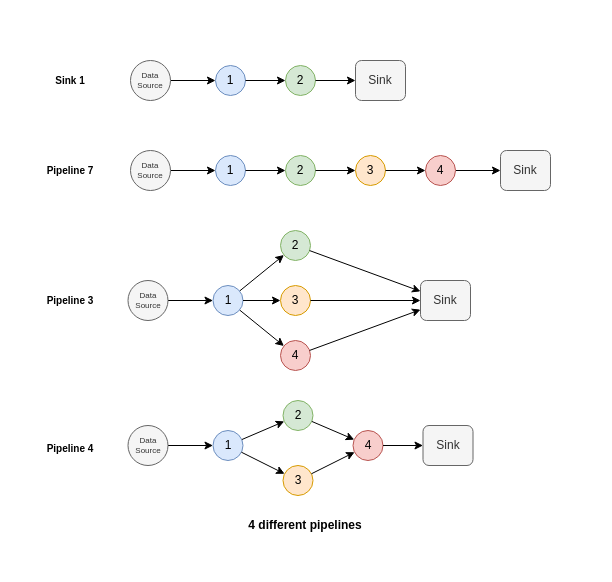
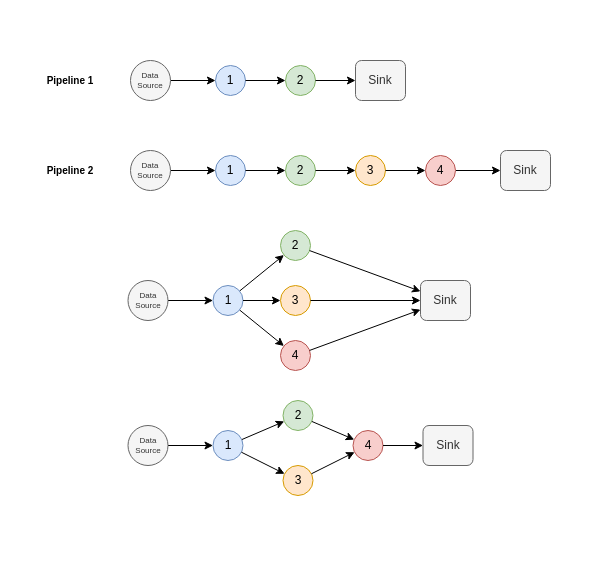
- <mxCell id="3" value="Sink 1" style="text;html=1;strokeColor=none;fillColor=none;align=center;verticalAlign=middle;whiteSpace=wrap;rounded=0;fontSize=10;fontColor=#000000;fontStyle=1" parent="1" vertex="1"><mxGeometry x="40" y="65" width="60" height="30" as="geometry" /></mxCell>
+ <mxCell id="3" value="Pipeline 1" style="text;html=1;strokeColor=none;fillColor=none;align=center;verticalAlign=middle;whiteSpace=wrap;rounded=0;fontSize=10;fontColor=#000000;fontStyle=1" parent="1" vertex="1"><mxGeometry x="40" y="65" width="60" height="30" as="geometry" /></mxCell>
- <mxCell id="4" value="Pipeline 7" style="text;html=1;strokeColor=none;fillColor=none;align=center;verticalAlign=middle;whiteSpace=wrap;rounded=0;fontSize=10;fontColor=#000000;fontStyle=1" parent="1" vertex="1"><mxGeometry x="40" y="155" width="60" height="30" as="geometry" /></mxCell>
+ <mxCell id="4" value="Pipeline 2" style="text;html=1;strokeColor=none;fillColor=none;align=center;verticalAlign=middle;whiteSpace=wrap;rounded=0;fontSize=10;fontColor=#000000;fontStyle=1" parent="1" vertex="1"><mxGeometry x="40" y="155" width="60" height="30" as="geometry" /></mxCell>
- <mxCell id="5" value="Pipeline 3" style="text;html=1;strokeColor=none;fillColor=none;align=center;verticalAlign=middle;whiteSpace=wrap;rounded=0;fontSize=10;fontColor=#000000;fontStyle=1" parent="1" vertex="1"><mxGeometry x="40" y="285" width="60" height="30" as="geometry" /></mxCell>
- <mxCell id="6" value="Pipeline 4" style="text;html=1;strokeColor=none;fillColor=none;align=center;verticalAlign=middle;whiteSpace=wrap;rounded=0;fontSize=10;fontColor=#000000;fontStyle=1" parent="1" vertex="1"><mxGeometry x="40" y="432.5" width="60" height="30" as="geometry" /></mxCell>
- <mxCell id="7" value="4 different pipelines" style="text;html=1;strokeColor=none;fillColor=none;align=center;verticalAlign=middle;whiteSpace=wrap;rounded=0;fontSize=12;fontColor=none;fontStyle=1" parent="1" vertex="1"><mxGeometry x="240" y="510" width="130" height="30" as="geometry" /></mxCell>
